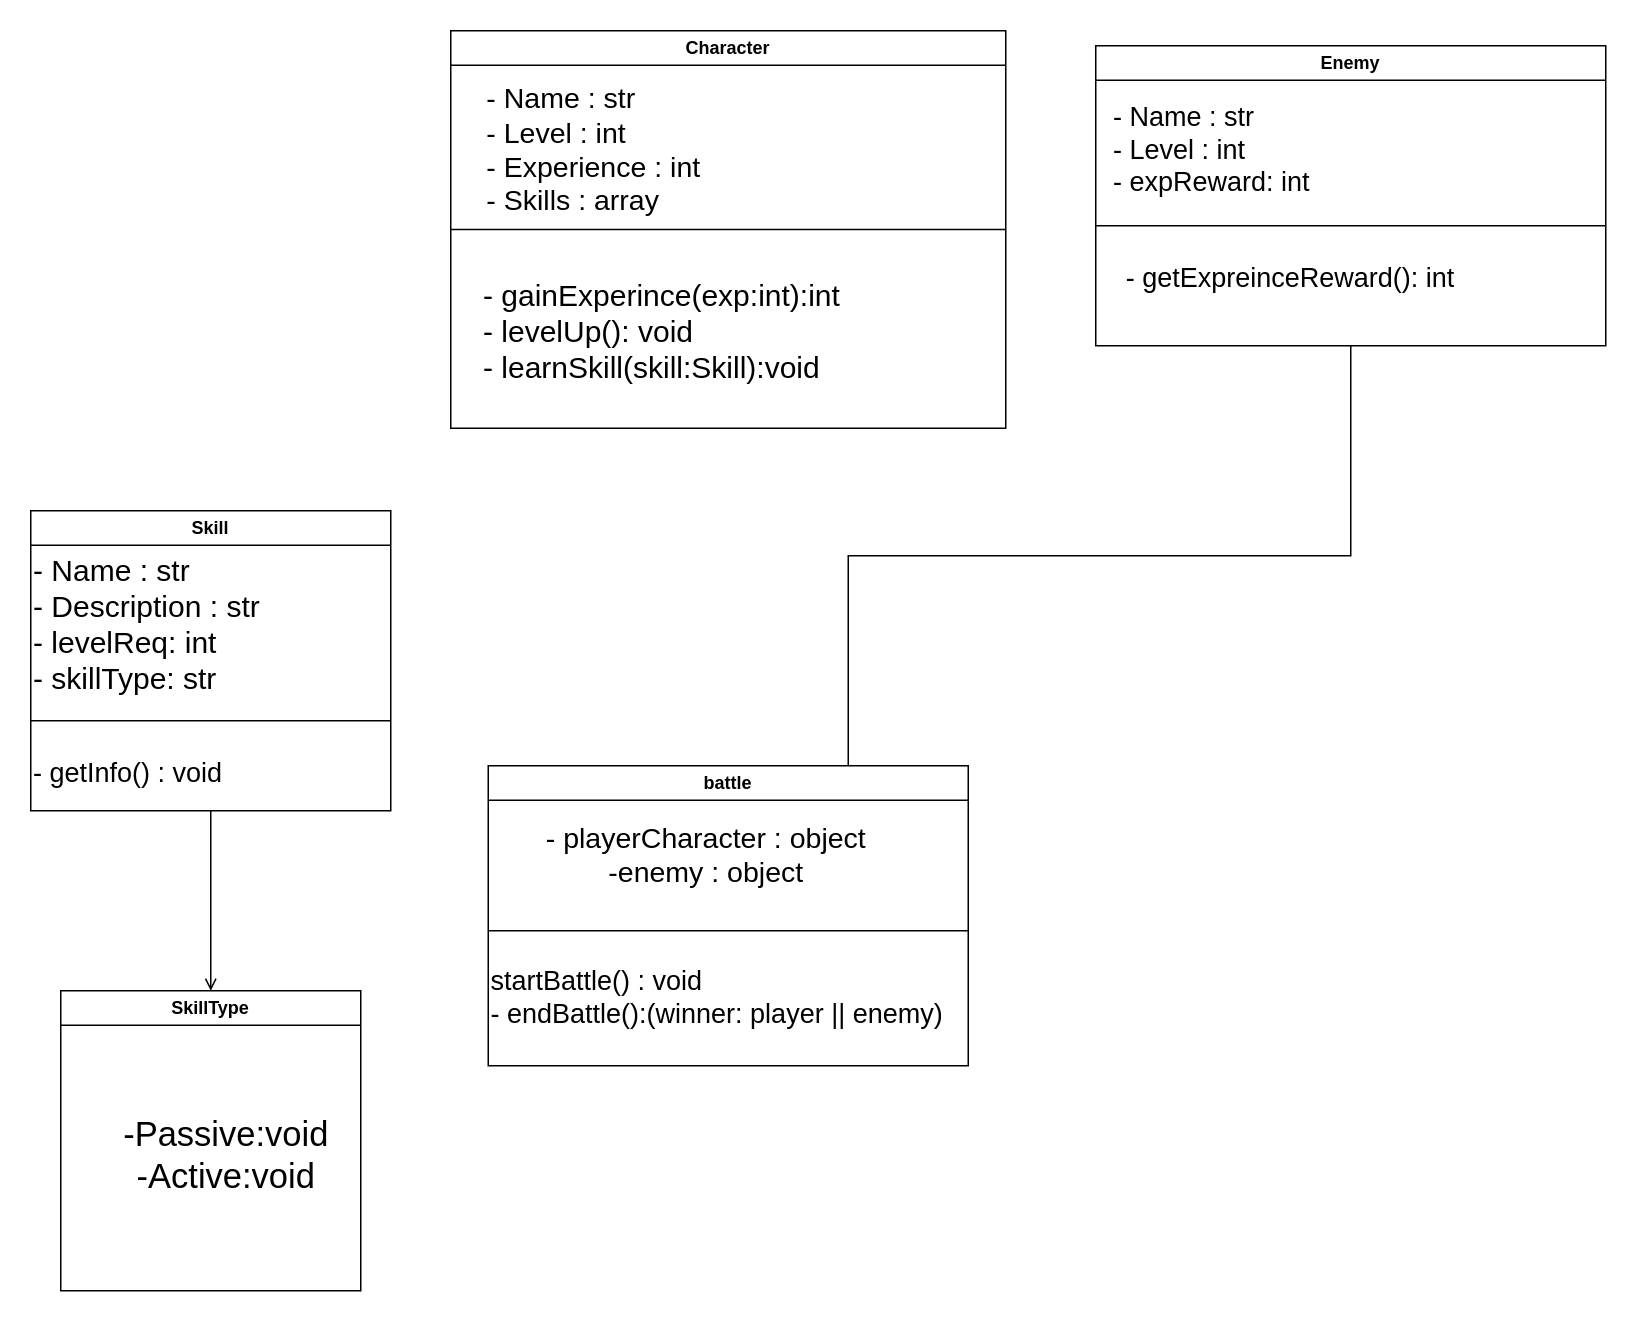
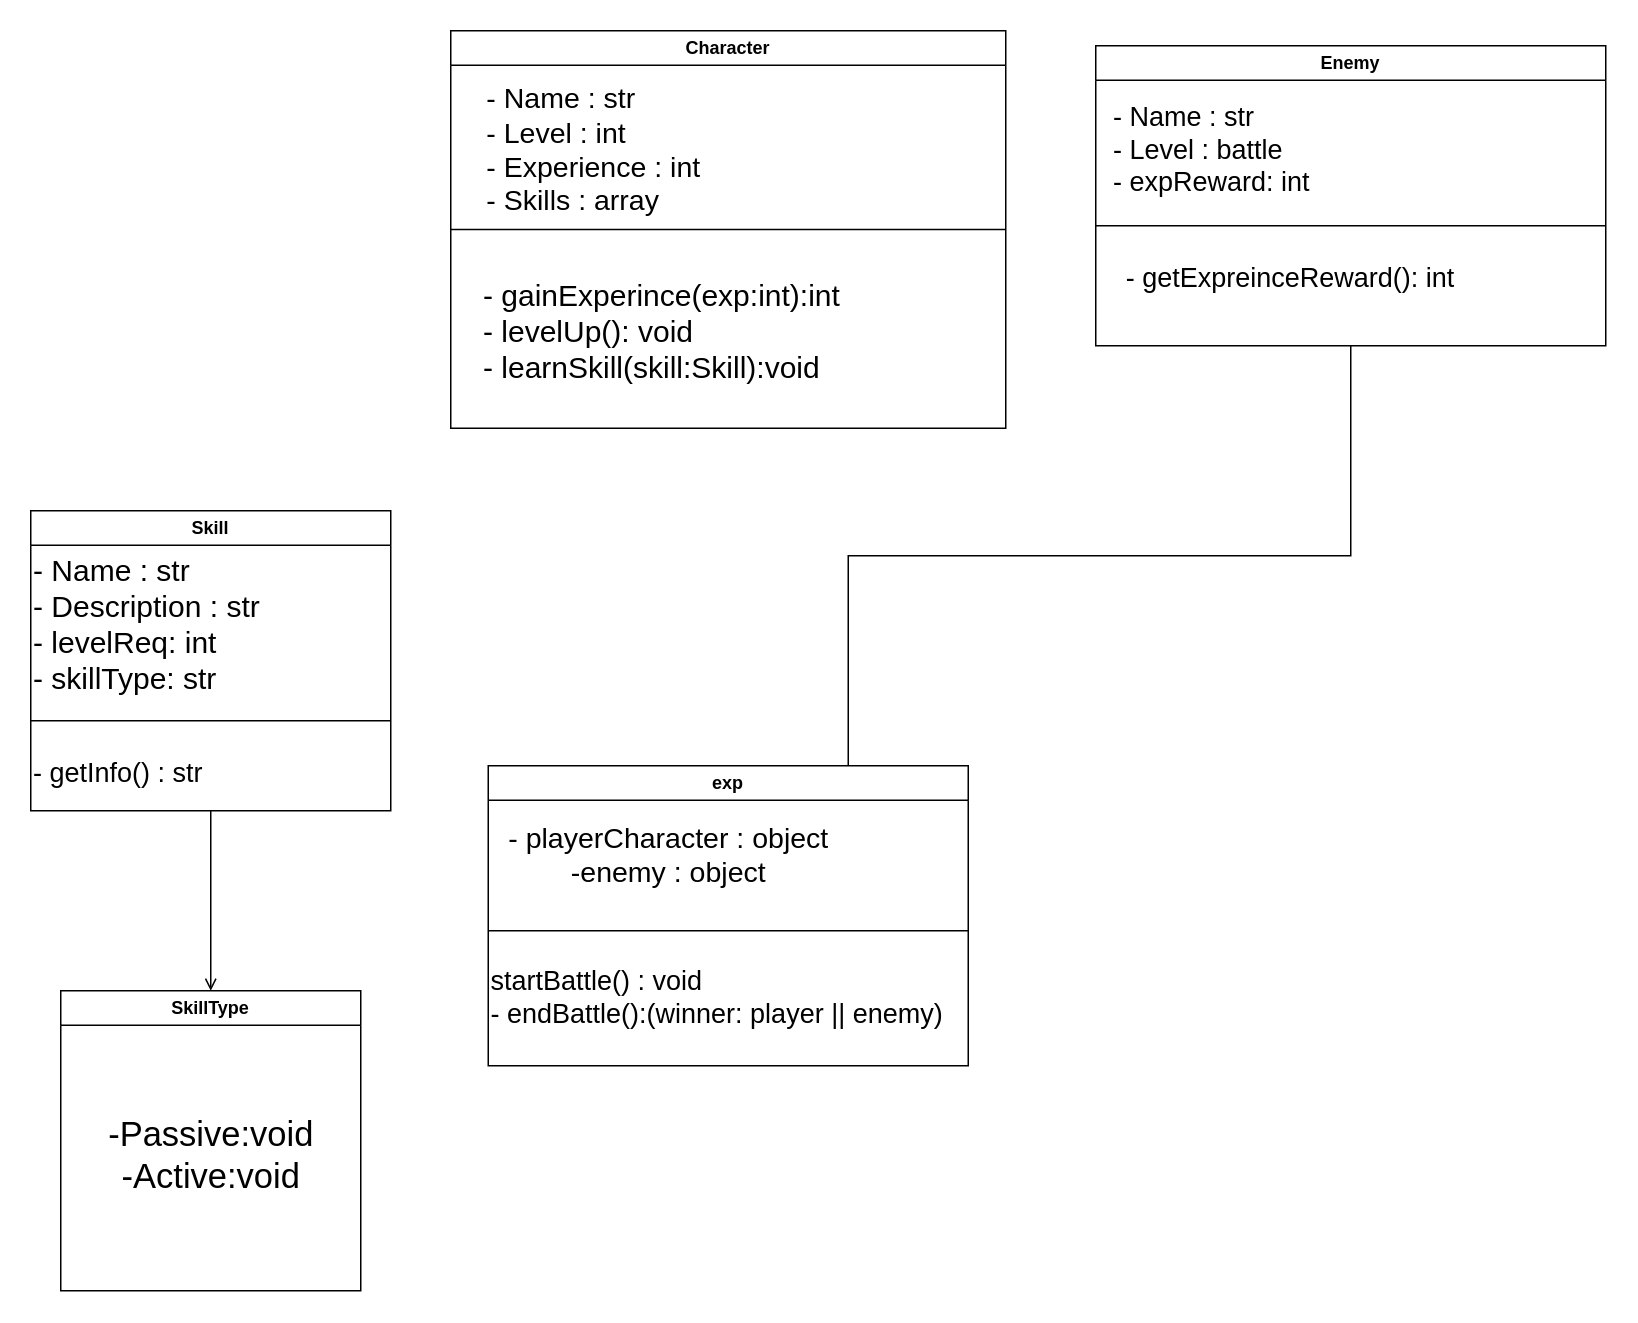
- <mxCell id="17" value="&lt;div style=&quot;font-size: 18px;&quot;&gt;- Name : str&lt;/div&gt;&lt;div style=&quot;font-size: 18px;&quot;&gt;- Level : int&lt;/div&gt;- expReward: int" style="text;html=1;align=left;verticalAlign=middle;resizable=0;points=[];autosize=1;strokeColor=none;fillColor=none;fontSize=18;" vertex="1" parent="16"><mxGeometry x="10" y="30" width="150" height="80" as="geometry" /></mxCell>
+ <mxCell id="17" value="&lt;div style=&quot;font-size: 18px;&quot;&gt;- Name : str&lt;/div&gt;&lt;div style=&quot;font-size: 18px;&quot;&gt;- Level : battle&lt;/div&gt;- expReward: int" style="text;html=1;align=left;verticalAlign=middle;resizable=0;points=[];autosize=1;strokeColor=none;fillColor=none;fontSize=18;" vertex="1" parent="16"><mxGeometry x="10" y="30" width="150" height="80" as="geometry" /></mxCell>
- <mxCell id="8" value="&lt;div&gt;- getInfo() : void&lt;br&gt;&lt;/div&gt;" style="text;html=1;strokeColor=none;fillColor=none;align=left;verticalAlign=middle;whiteSpace=wrap;rounded=0;fontSize=18;fontFamily=Helvetica;" vertex="1" parent="6"><mxGeometry y="160" width="240" height="30" as="geometry" /></mxCell>
+ <mxCell id="8" value="&lt;div&gt;- getInfo() : str&lt;br&gt;&lt;/div&gt;" style="text;html=1;strokeColor=none;fillColor=none;align=left;verticalAlign=middle;whiteSpace=wrap;rounded=0;fontSize=18;fontFamily=Helvetica;" vertex="1" parent="6"><mxGeometry y="160" width="240" height="30" as="geometry" /></mxCell>
- <mxCell id="11" value="battle" style="swimlane;whiteSpace=wrap;html=1;startSize=23;" vertex="1" parent="1"><mxGeometry x="325" y="510" width="320" height="200" as="geometry" /></mxCell>
+ <mxCell id="11" value="exp" style="swimlane;whiteSpace=wrap;html=1;startSize=23;" vertex="1" parent="1"><mxGeometry x="325" y="510" width="320" height="200" as="geometry" /></mxCell>
- <mxCell id="12" value="&lt;div style=&quot;font-size: 19px;&quot;&gt;- playerCharacter : object&lt;br style=&quot;font-size: 19px;&quot;&gt;&lt;/div&gt;&lt;div style=&quot;font-size: 19px;&quot;&gt;-enemy : object&lt;br style=&quot;font-size: 19px;&quot;&gt;&lt;/div&gt;" style="text;html=1;align=center;verticalAlign=middle;resizable=0;points=[];autosize=1;strokeColor=none;fillColor=none;fontSize=19;" vertex="1" parent="11"><mxGeometry x="25" y="30" width="240" height="60" as="geometry" /></mxCell>
+ <mxCell id="12" value="&lt;div style=&quot;font-size: 19px;&quot;&gt;- playerCharacter : object&lt;br style=&quot;font-size: 19px;&quot;&gt;&lt;/div&gt;&lt;div style=&quot;font-size: 19px;&quot;&gt;-enemy : object&lt;br style=&quot;font-size: 19px;&quot;&gt;&lt;/div&gt;" style="text;html=1;align=center;verticalAlign=middle;resizable=0;points=[];autosize=1;strokeColor=none;fillColor=none;fontSize=19;" vertex="1" parent="11"><mxGeometry y="30" width="240" height="60" as="geometry" /></mxCell>
- <mxCell id="10" value="&lt;div&gt;-Passive:void&lt;/div&gt;&lt;div&gt;-Active:void&lt;br&gt;&lt;/div&gt;" style="text;html=1;align=center;verticalAlign=middle;resizable=0;points=[];autosize=1;strokeColor=none;fillColor=none;fontSize=23;" vertex="1" parent="9"><mxGeometry x="30" y="75" width="160" height="70" as="geometry" /></mxCell>
+ <mxCell id="10" value="&lt;div&gt;-Passive:void&lt;/div&gt;&lt;div&gt;-Active:void&lt;br&gt;&lt;/div&gt;" style="text;html=1;align=center;verticalAlign=middle;resizable=0;points=[];autosize=1;strokeColor=none;fillColor=none;fontSize=23;" vertex="1" parent="9"><mxGeometry x="20" y="75" width="160" height="70" as="geometry" /></mxCell>
